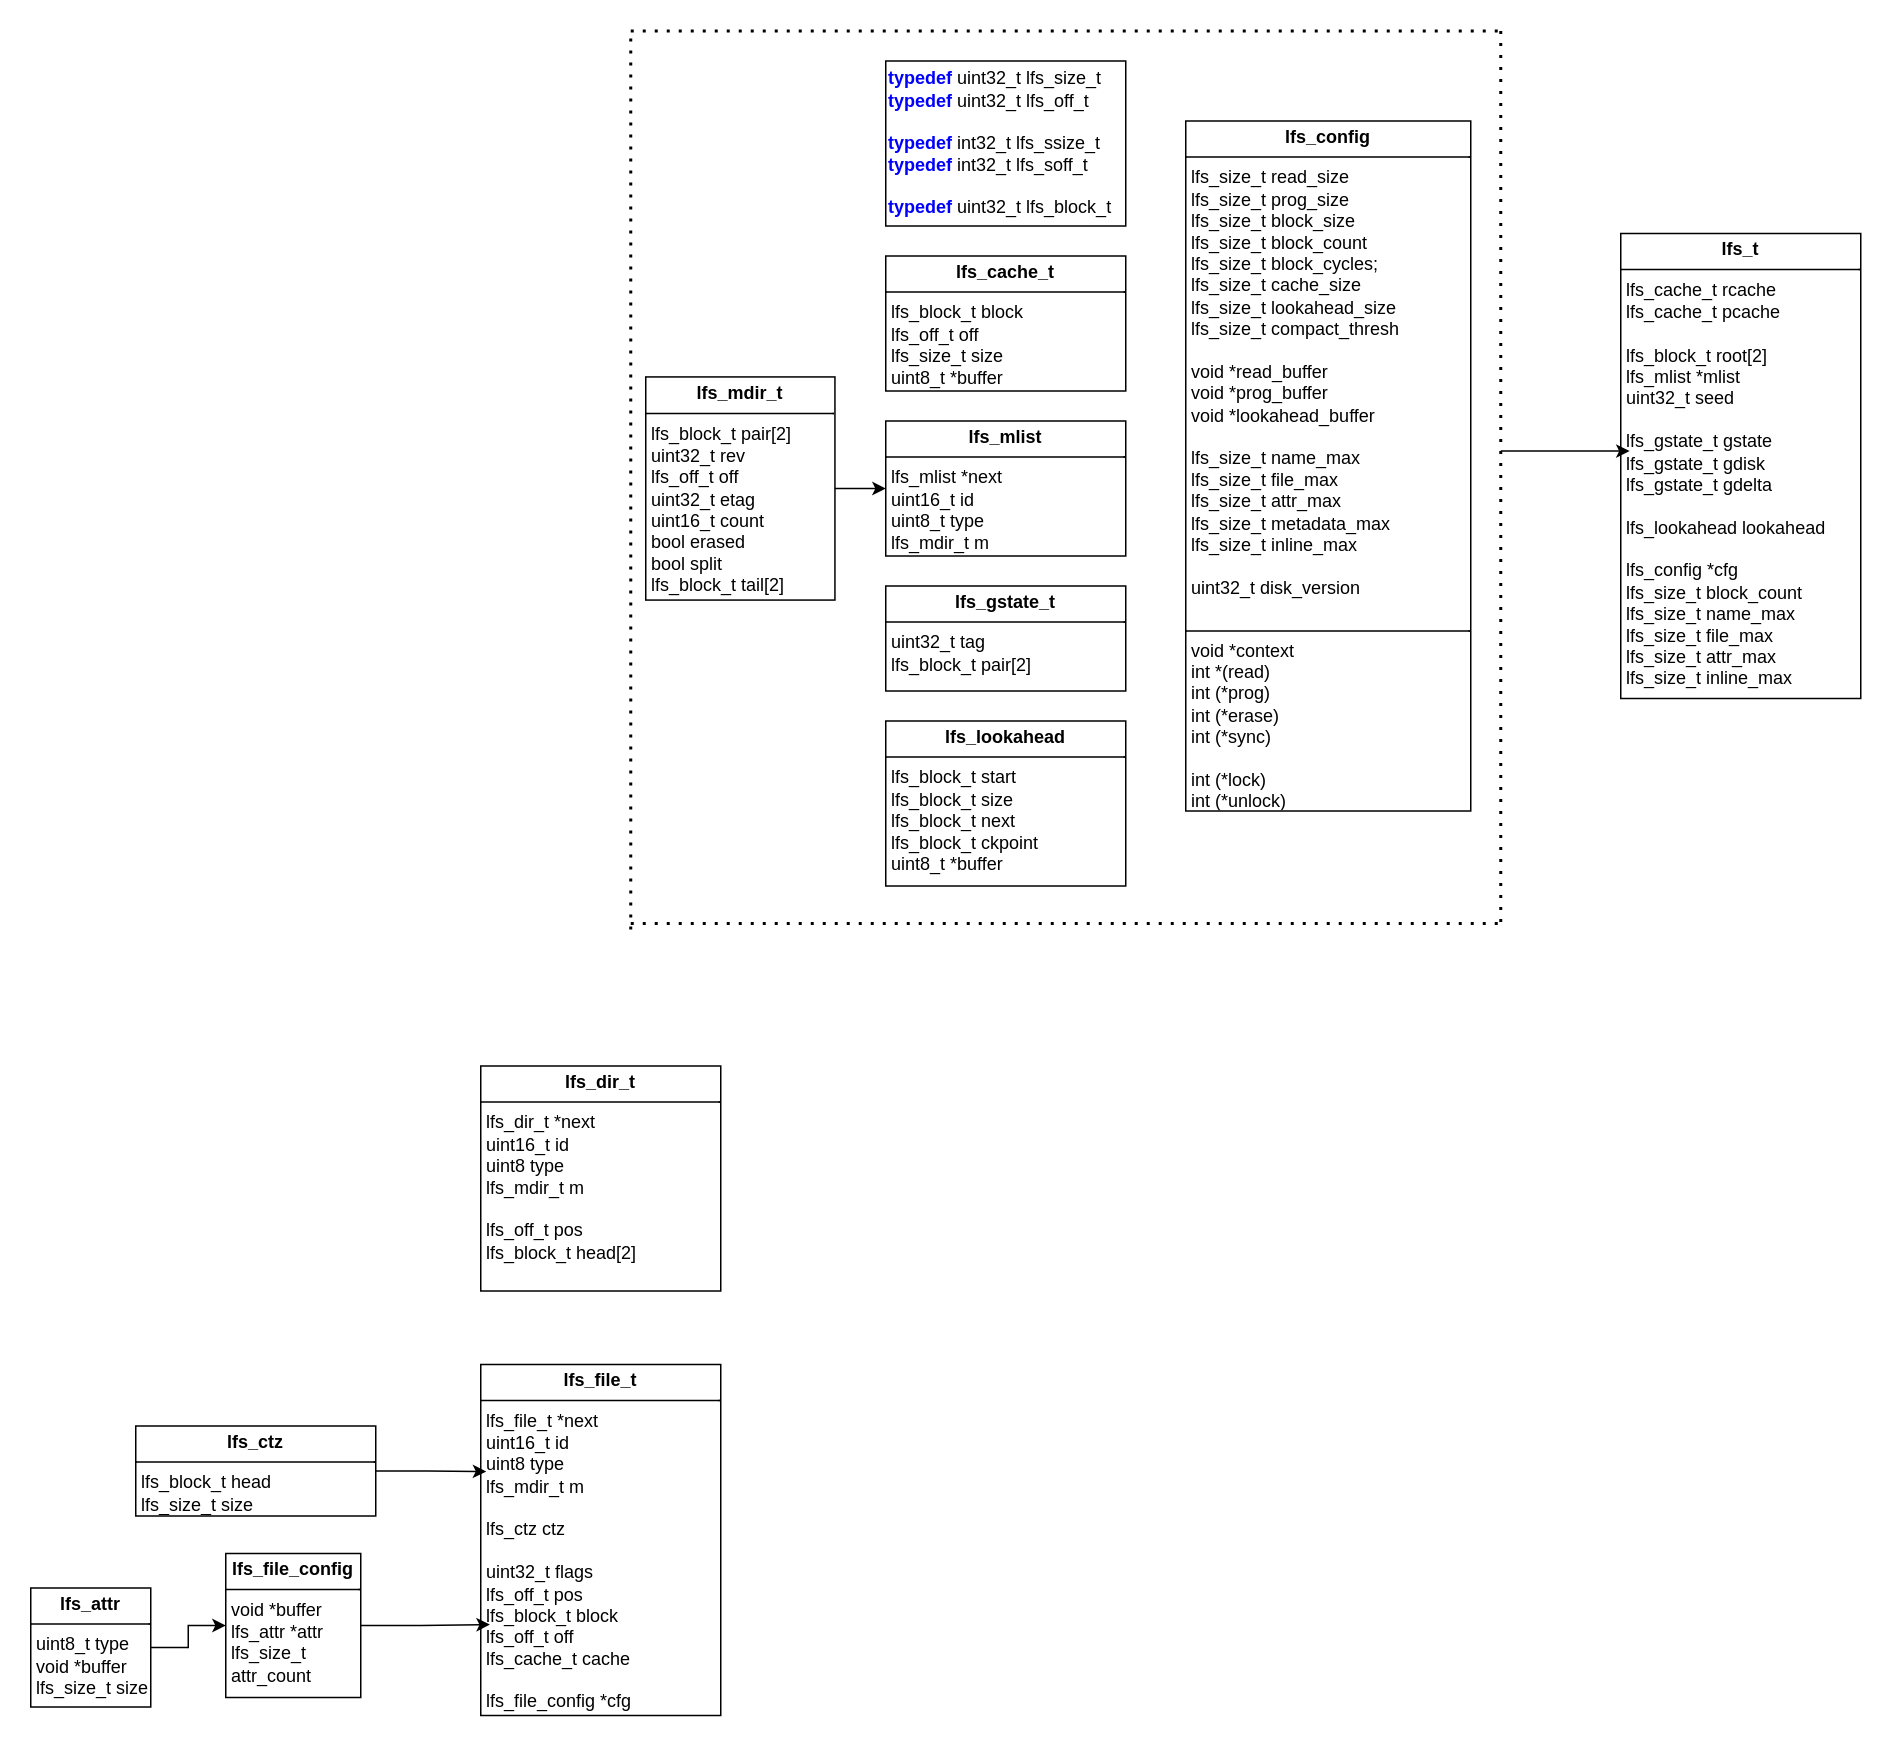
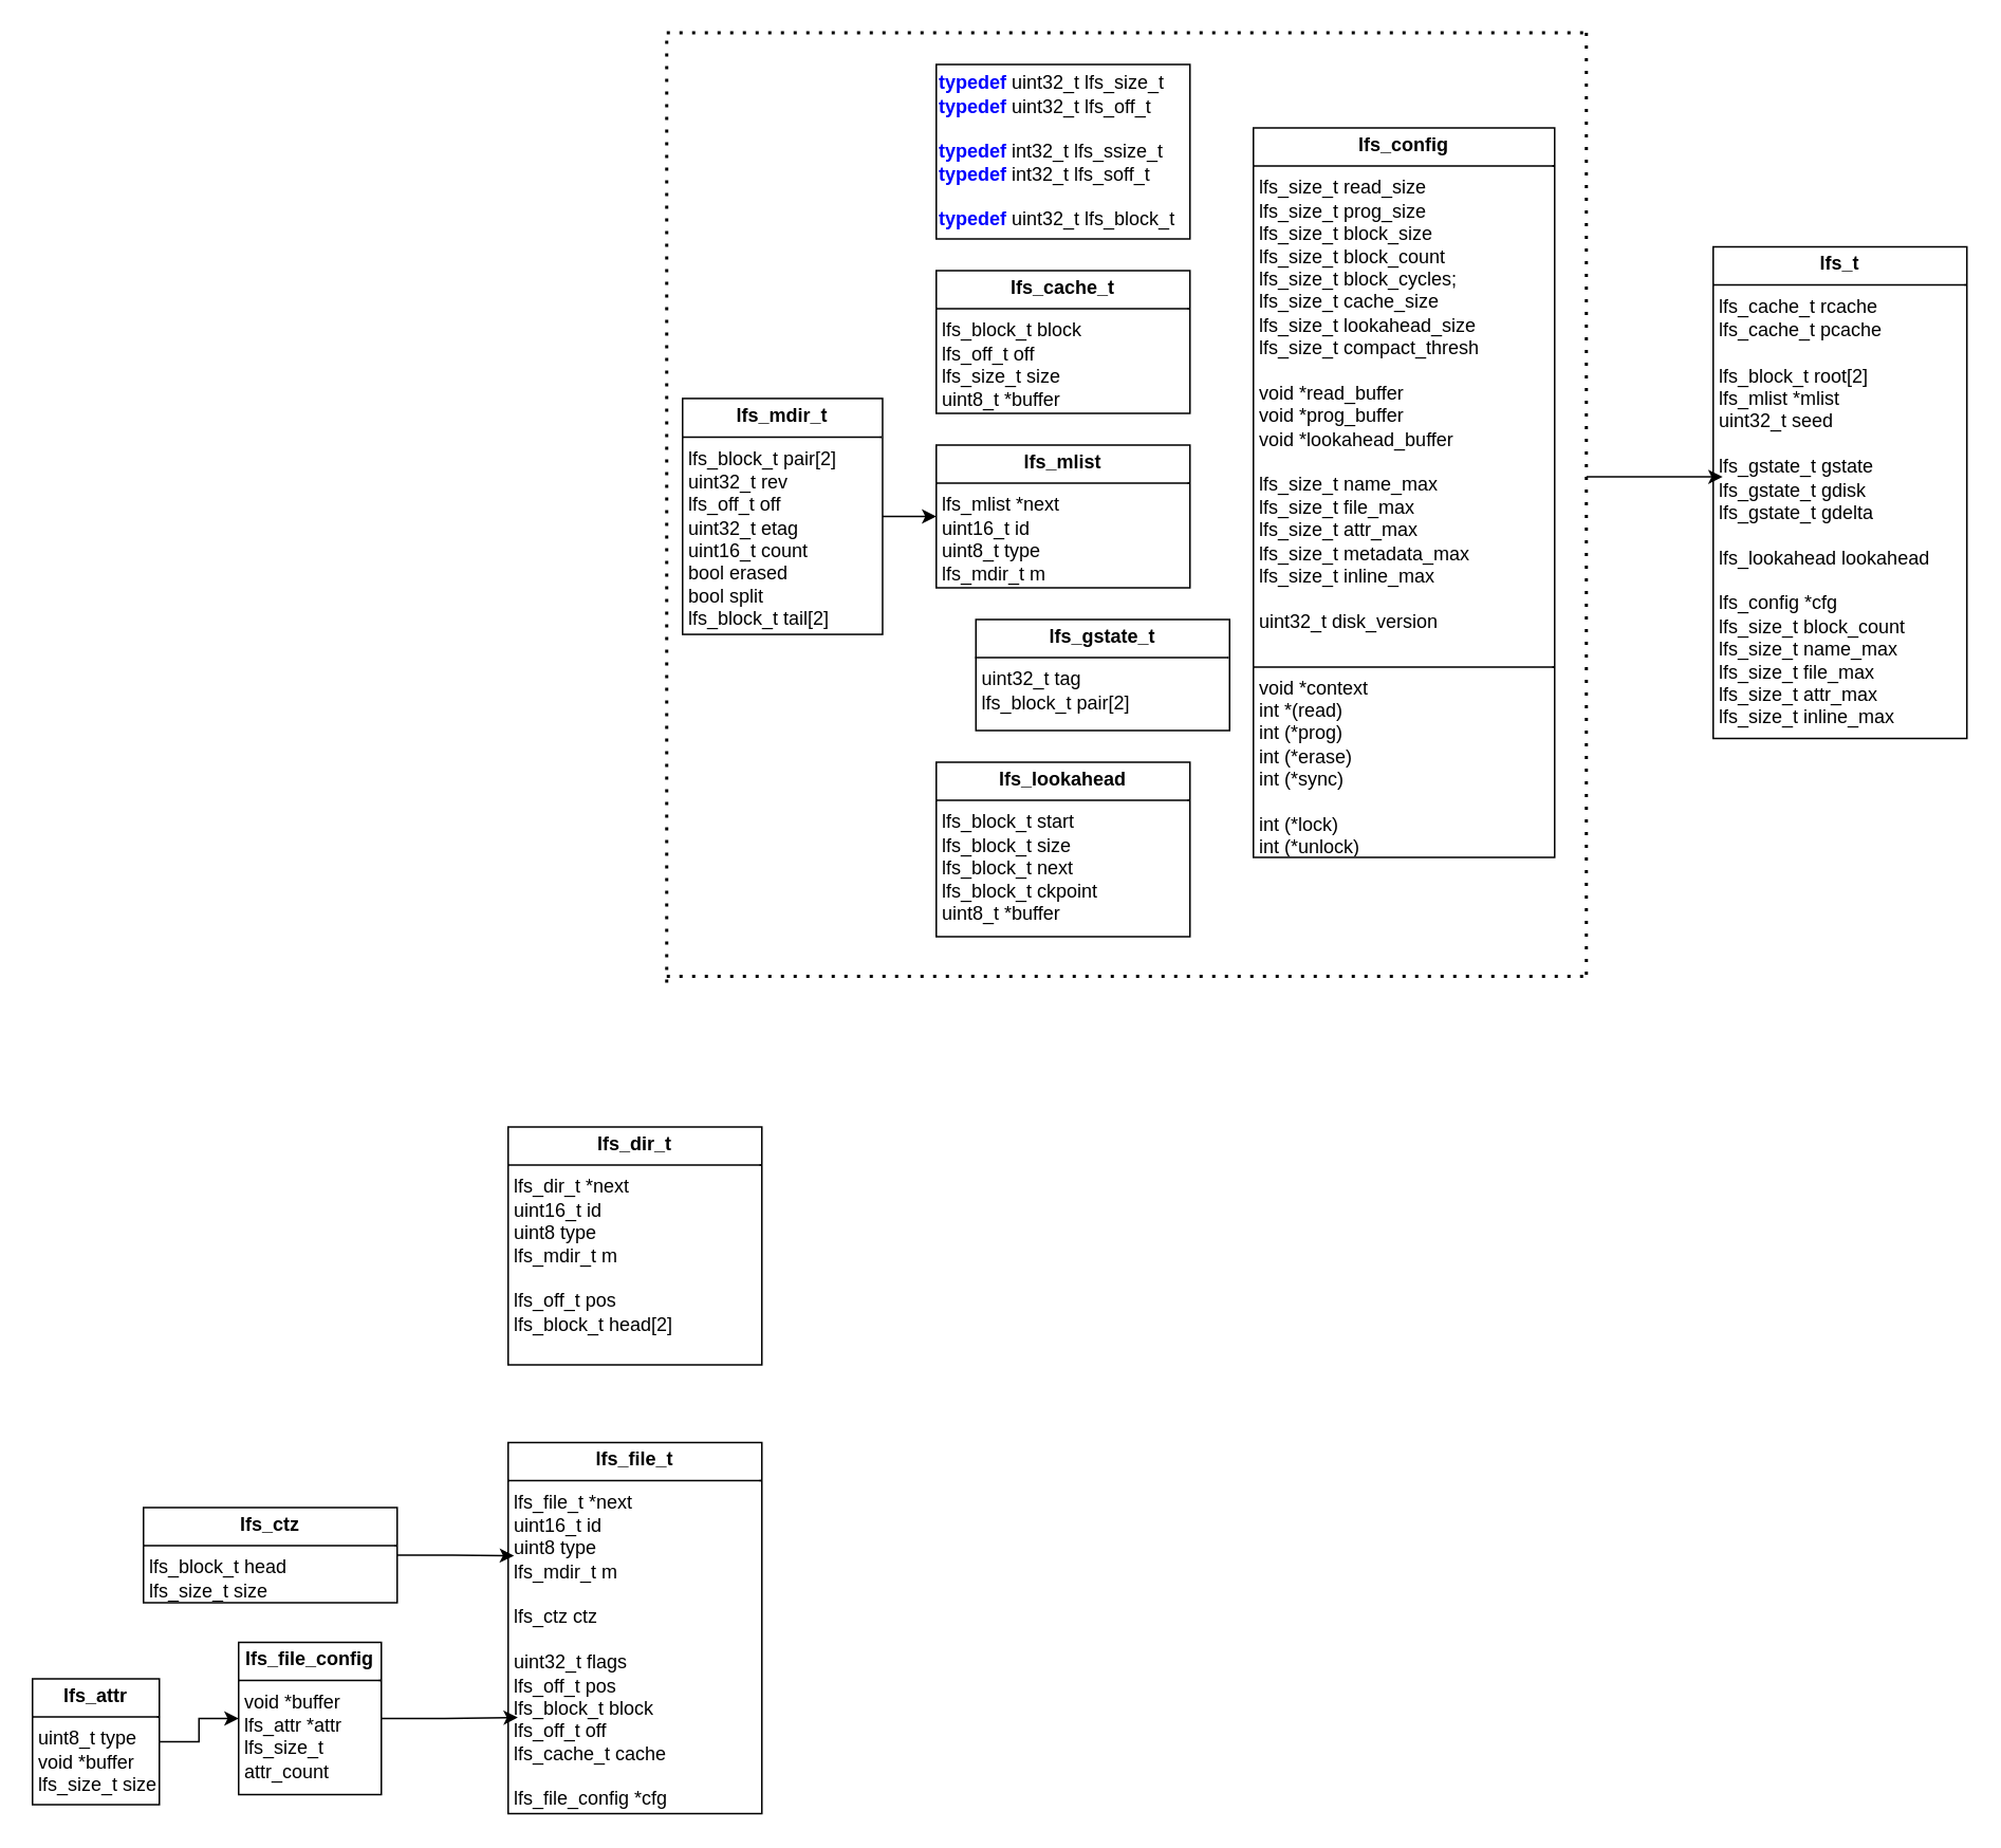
- <mxCell id="6" value="&lt;p style=&quot;margin:0px;margin-top:4px;text-align:center;&quot;&gt;&lt;b&gt;lfs_gstate_t&lt;/b&gt;&lt;/p&gt;&lt;hr size=&quot;1&quot; style=&quot;border-style:solid;&quot;&gt;&lt;p style=&quot;margin:0px;margin-left:4px;&quot;&gt;uint32_t tag&lt;/p&gt;&lt;p style=&quot;margin:0px;margin-left:4px;&quot;&gt;lfs_block_t pair[2]&lt;/p&gt;" style="verticalAlign=top;align=left;overflow=fill;html=1;whiteSpace=wrap;" parent="1" vertex="1"><mxGeometry x="590" y="390" width="160" height="70" as="geometry" /></mxCell>
+ <mxCell id="6" value="&lt;p style=&quot;margin:0px;margin-top:4px;text-align:center;&quot;&gt;&lt;b&gt;lfs_gstate_t&lt;/b&gt;&lt;/p&gt;&lt;hr size=&quot;1&quot; style=&quot;border-style:solid;&quot;&gt;&lt;p style=&quot;margin:0px;margin-left:4px;&quot;&gt;uint32_t tag&lt;/p&gt;&lt;p style=&quot;margin:0px;margin-left:4px;&quot;&gt;lfs_block_t pair[2]&lt;/p&gt;" style="verticalAlign=top;align=left;overflow=fill;html=1;whiteSpace=wrap;" parent="1" vertex="1"><mxGeometry x="615" y="390" width="160" height="70" as="geometry" /></mxCell>
